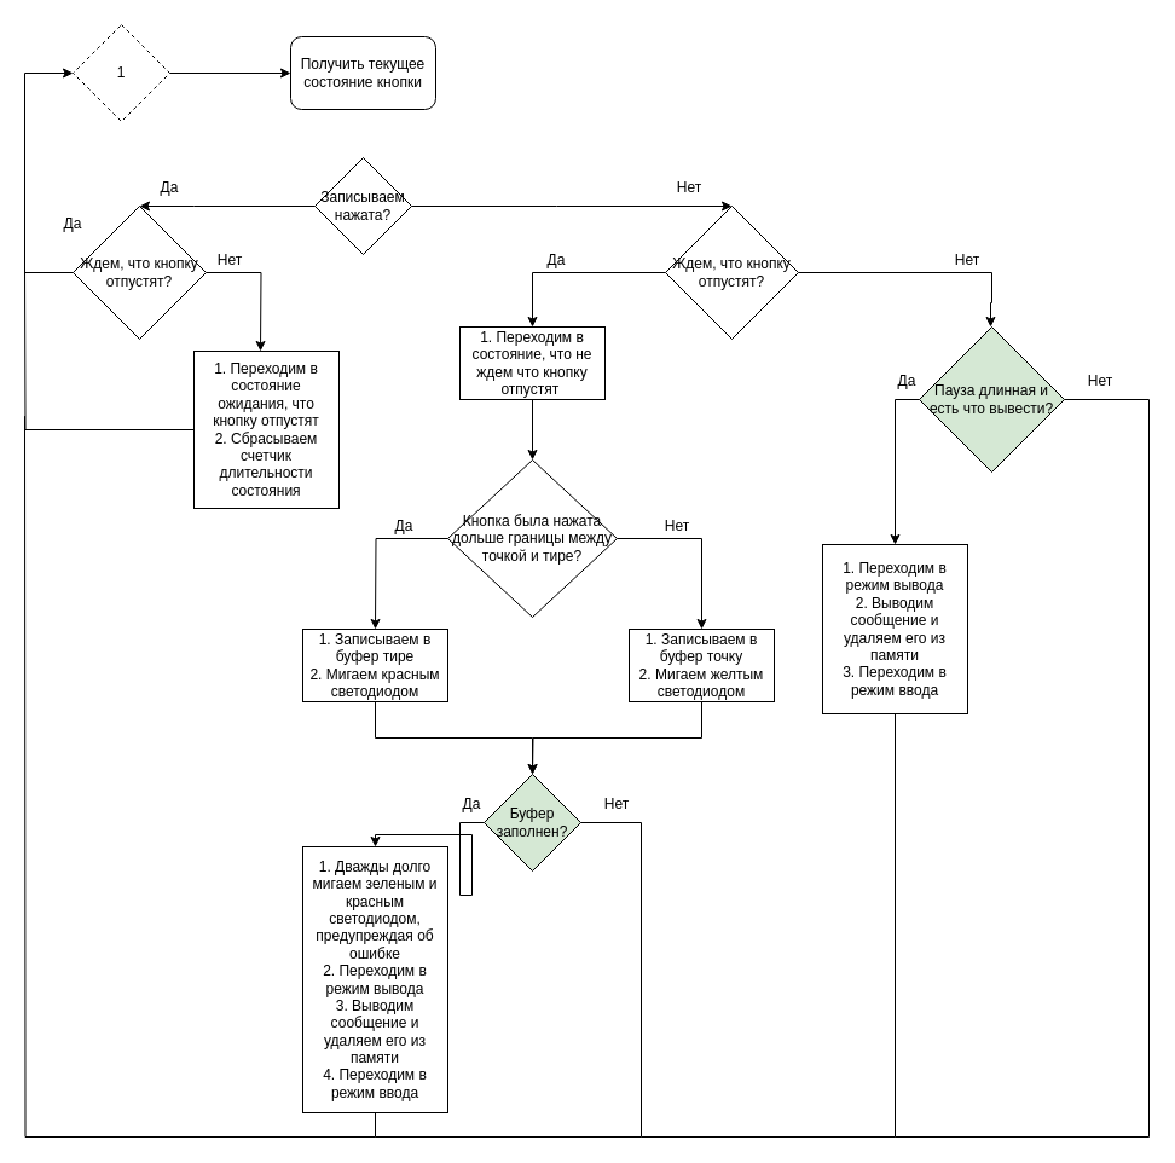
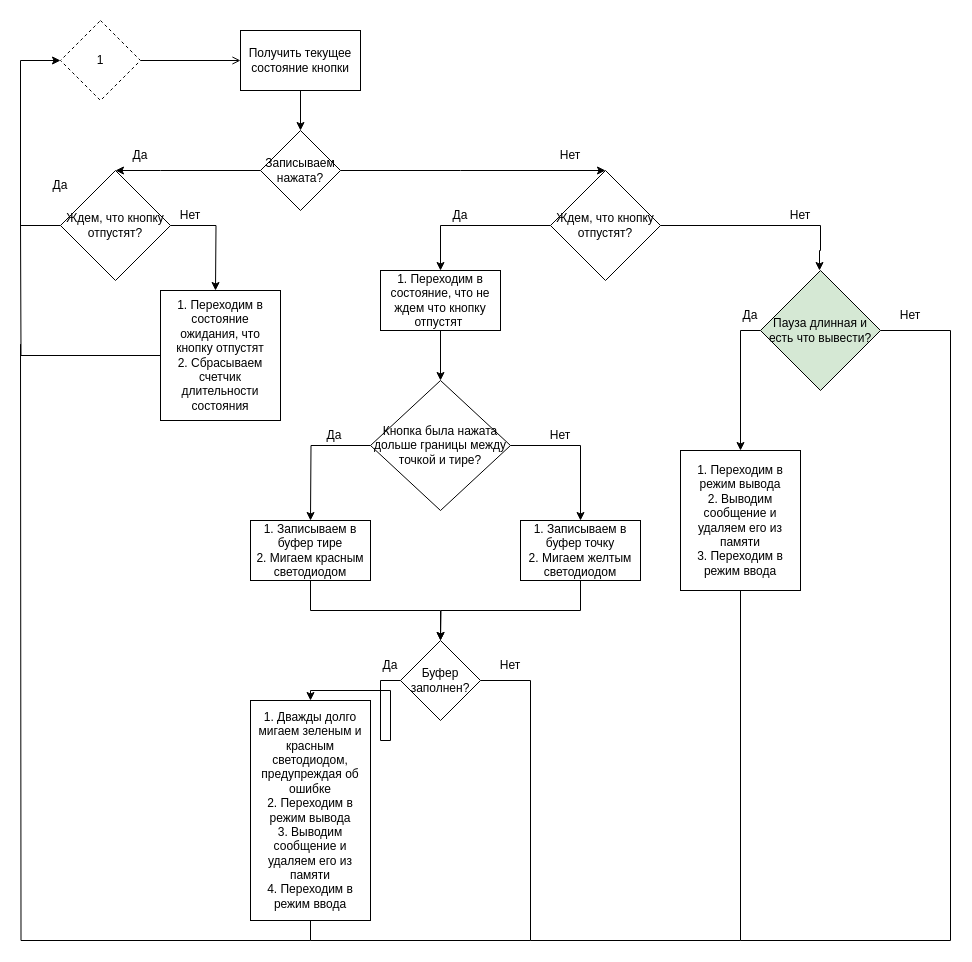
- <mxCell id="2" value="" style="edgeStyle=orthogonalEdgeStyle;rounded=0;orthogonalLoop=1;jettySize=auto;html=1;" edge="1" parent="1" source="3" target="5"><mxGeometry relative="1" as="geometry" /></mxCell>
+ <mxCell id="2" value="" style="edgeStyle=orthogonalEdgeStyle;rounded=0;orthogonalLoop=1;jettySize=auto;html=1;endArrow=open;" edge="1" parent="1" source="3" target="5"><mxGeometry relative="1" as="geometry" /></mxCell>
- <mxCell id="5" value="Получить текущее состояние кнопки" style="whiteSpace=wrap;html=1;rounded=1;" vertex="1" parent="1"><mxGeometry x="240" y="30" width="120" height="60" as="geometry" /></mxCell>
+ <mxCell id="5" value="Получить текущее состояние кнопки" style="rounded=0;whiteSpace=wrap;html=1;" vertex="1" parent="1"><mxGeometry x="240" y="30" width="120" height="60" as="geometry" /></mxCell>
+ <mxCell id="4" value="" style="edgeStyle=orthogonalEdgeStyle;rounded=0;orthogonalLoop=1;jettySize=auto;html=1;" edge="1" parent="1" source="5" target="8"><mxGeometry relative="1" as="geometry" /></mxCell>
- <mxCell id="42" value="Буфер заполнен?" style="rhombus;whiteSpace=wrap;html=1;fillColor=#d5e8d4;" vertex="1" parent="1"><mxGeometry x="400" y="640" width="80" height="80" as="geometry" /></mxCell>
+ <mxCell id="42" value="Буфер заполнен?" style="rhombus;whiteSpace=wrap;html=1;" vertex="1" parent="1"><mxGeometry x="400" y="640" width="80" height="80" as="geometry" /></mxCell>
